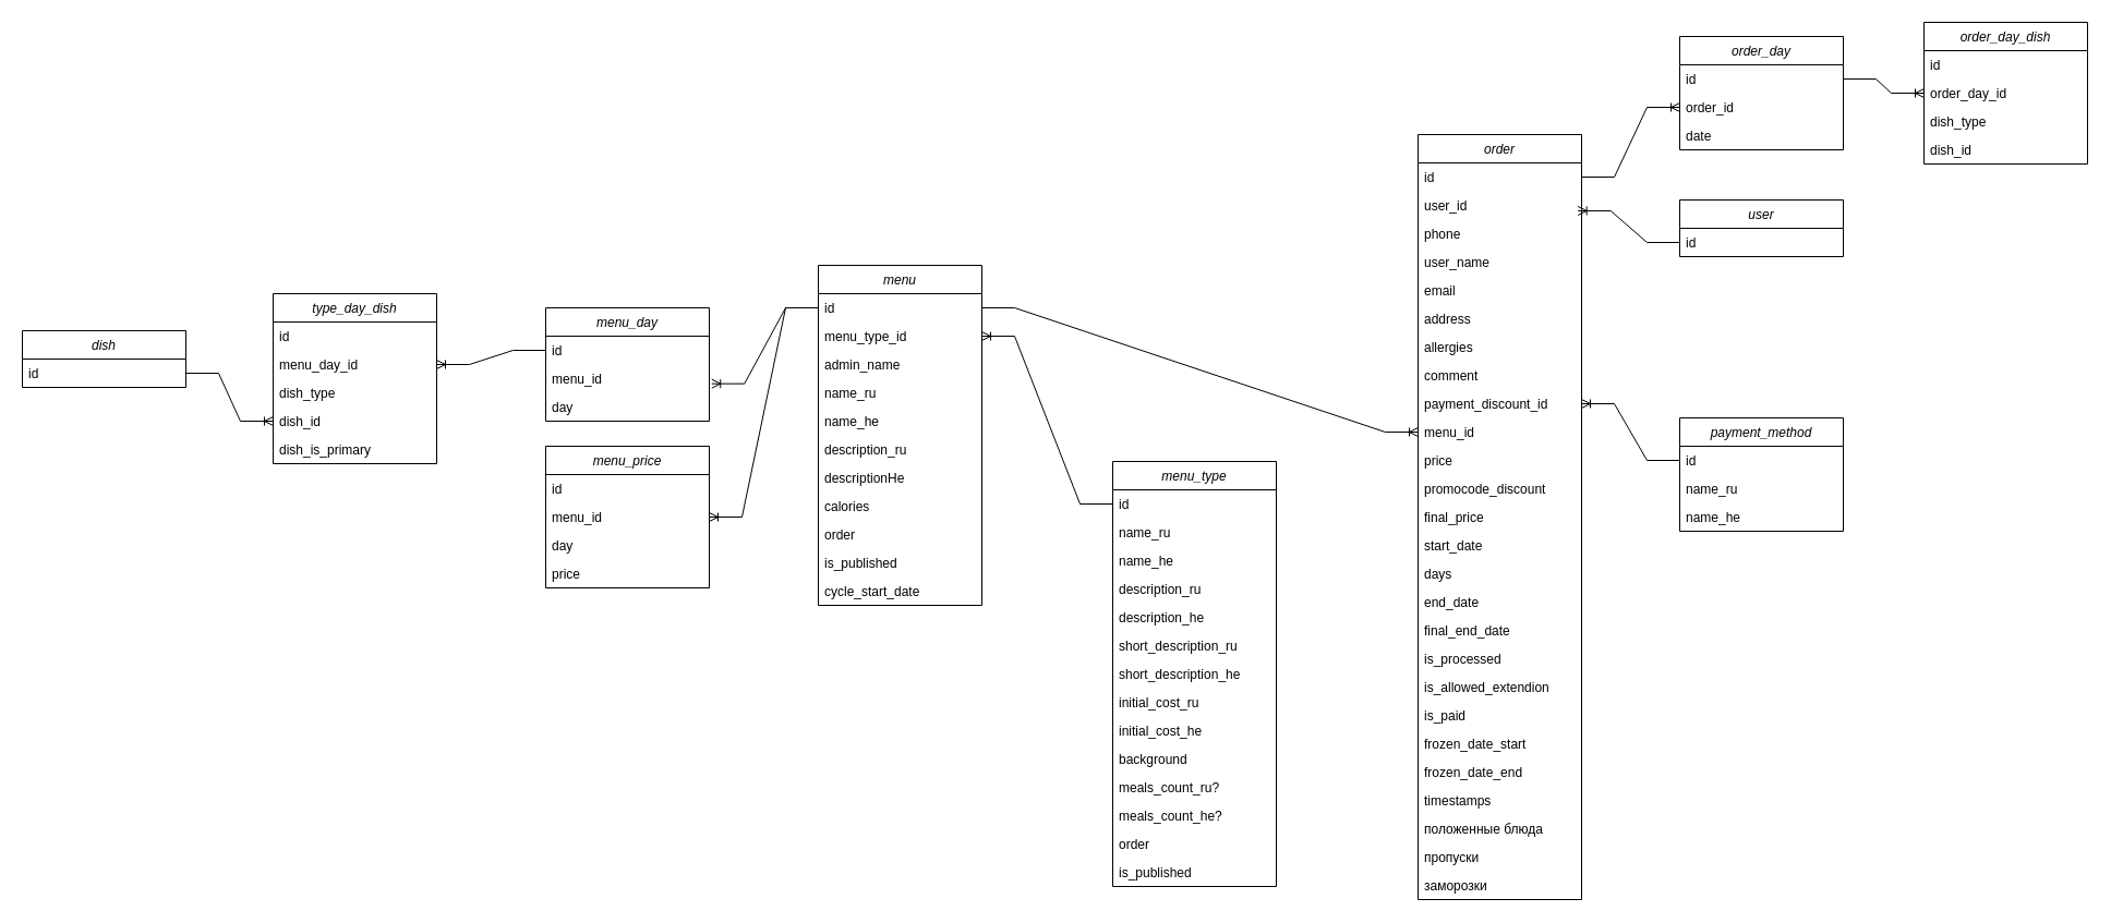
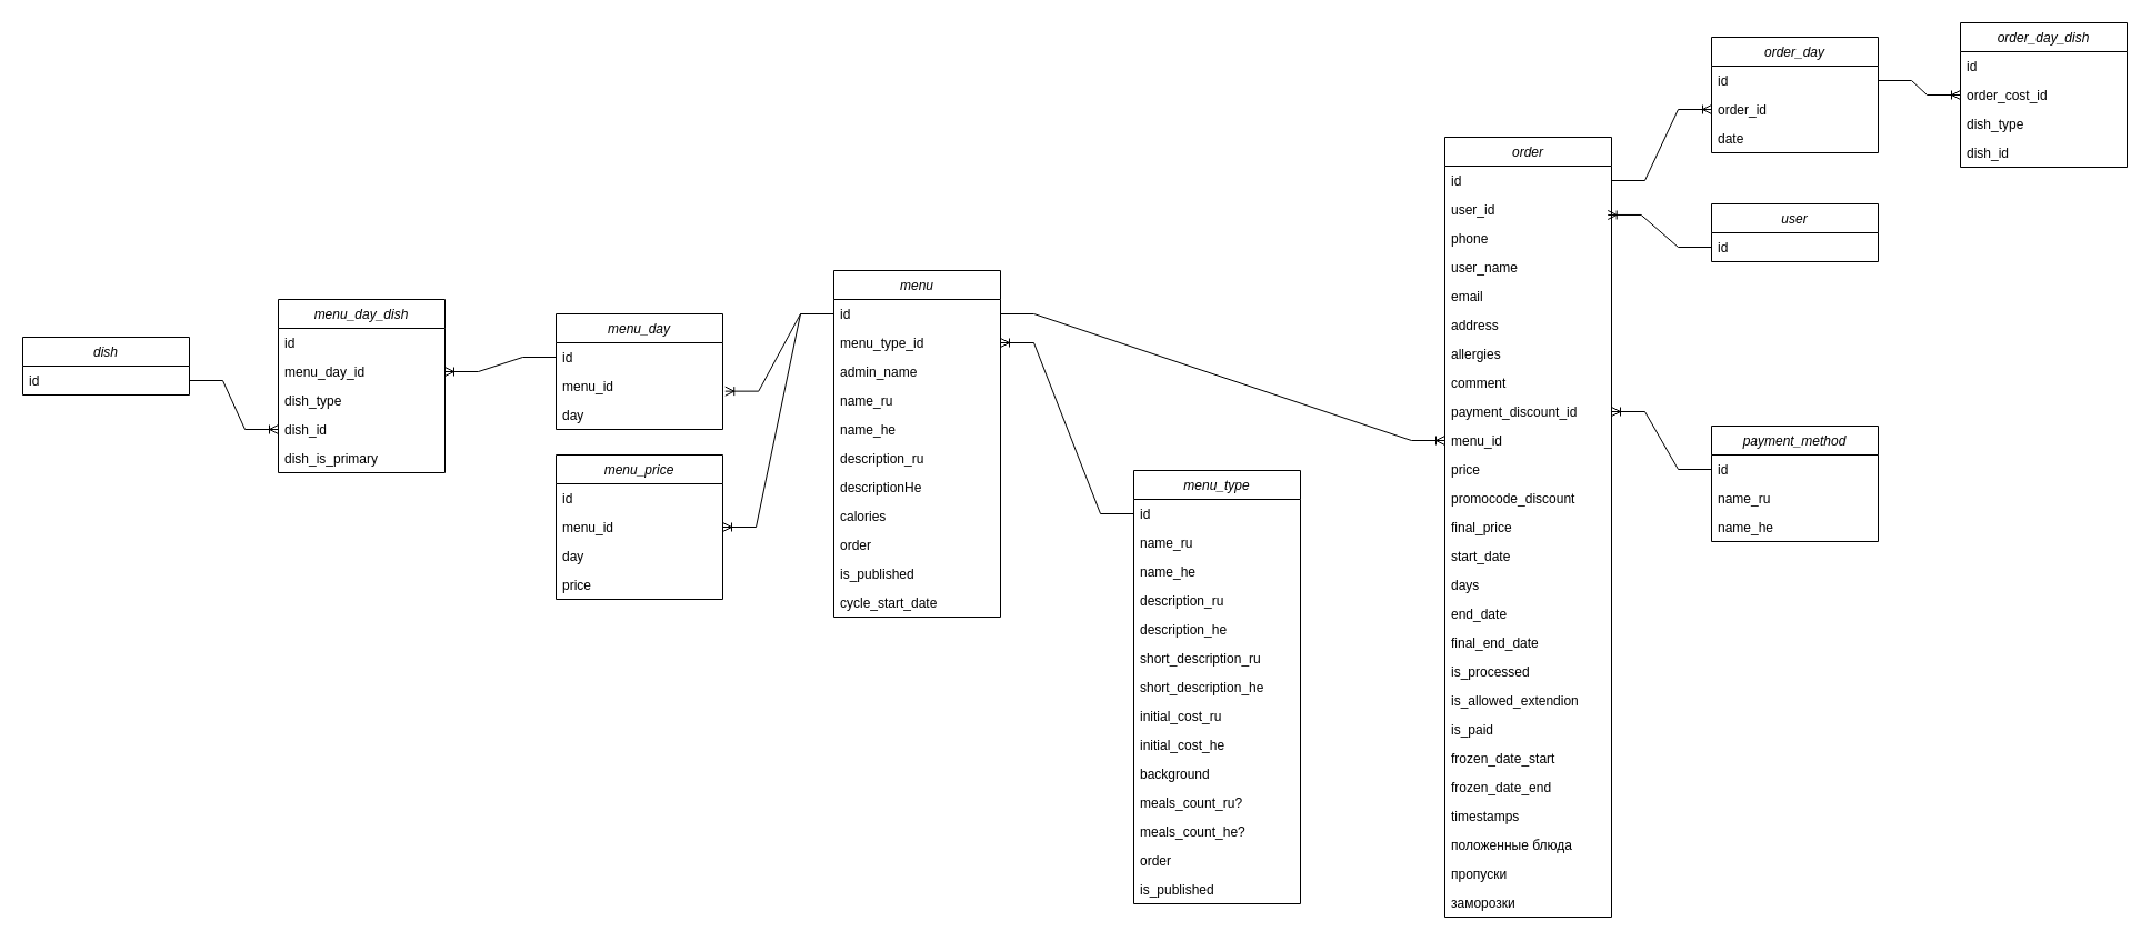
- <mxCell id="87" value="order_day_id" style="text;align=left;verticalAlign=top;spacingLeft=4;spacingRight=4;overflow=hidden;rotatable=0;points=[[0,0.5],[1,0.5]];portConstraint=eastwest;" parent="85" vertex="1"><mxGeometry y="52" width="150" height="26" as="geometry" /></mxCell>
+ <mxCell id="87" value="order_cost_id" style="text;align=left;verticalAlign=top;spacingLeft=4;spacingRight=4;overflow=hidden;rotatable=0;points=[[0,0.5],[1,0.5]];portConstraint=eastwest;" parent="85" vertex="1"><mxGeometry y="52" width="150" height="26" as="geometry" /></mxCell>
- <mxCell id="20" value="type_day_dish" style="swimlane;fontStyle=2;align=center;verticalAlign=top;childLayout=stackLayout;horizontal=1;startSize=26;horizontalStack=0;resizeParent=1;resizeLast=0;collapsible=1;marginBottom=0;rounded=0;shadow=0;strokeWidth=1;" parent="1" vertex="1"><mxGeometry x="250" y="269" width="150" height="156" as="geometry"><mxRectangle x="230" y="140" width="160" height="26" as="alternateBounds" /></mxGeometry></mxCell>
+ <mxCell id="20" value="menu_day_dish" style="swimlane;fontStyle=2;align=center;verticalAlign=top;childLayout=stackLayout;horizontal=1;startSize=26;horizontalStack=0;resizeParent=1;resizeLast=0;collapsible=1;marginBottom=0;rounded=0;shadow=0;strokeWidth=1;" parent="1" vertex="1"><mxGeometry x="250" y="269" width="150" height="156" as="geometry"><mxRectangle x="230" y="140" width="160" height="26" as="alternateBounds" /></mxGeometry></mxCell>
